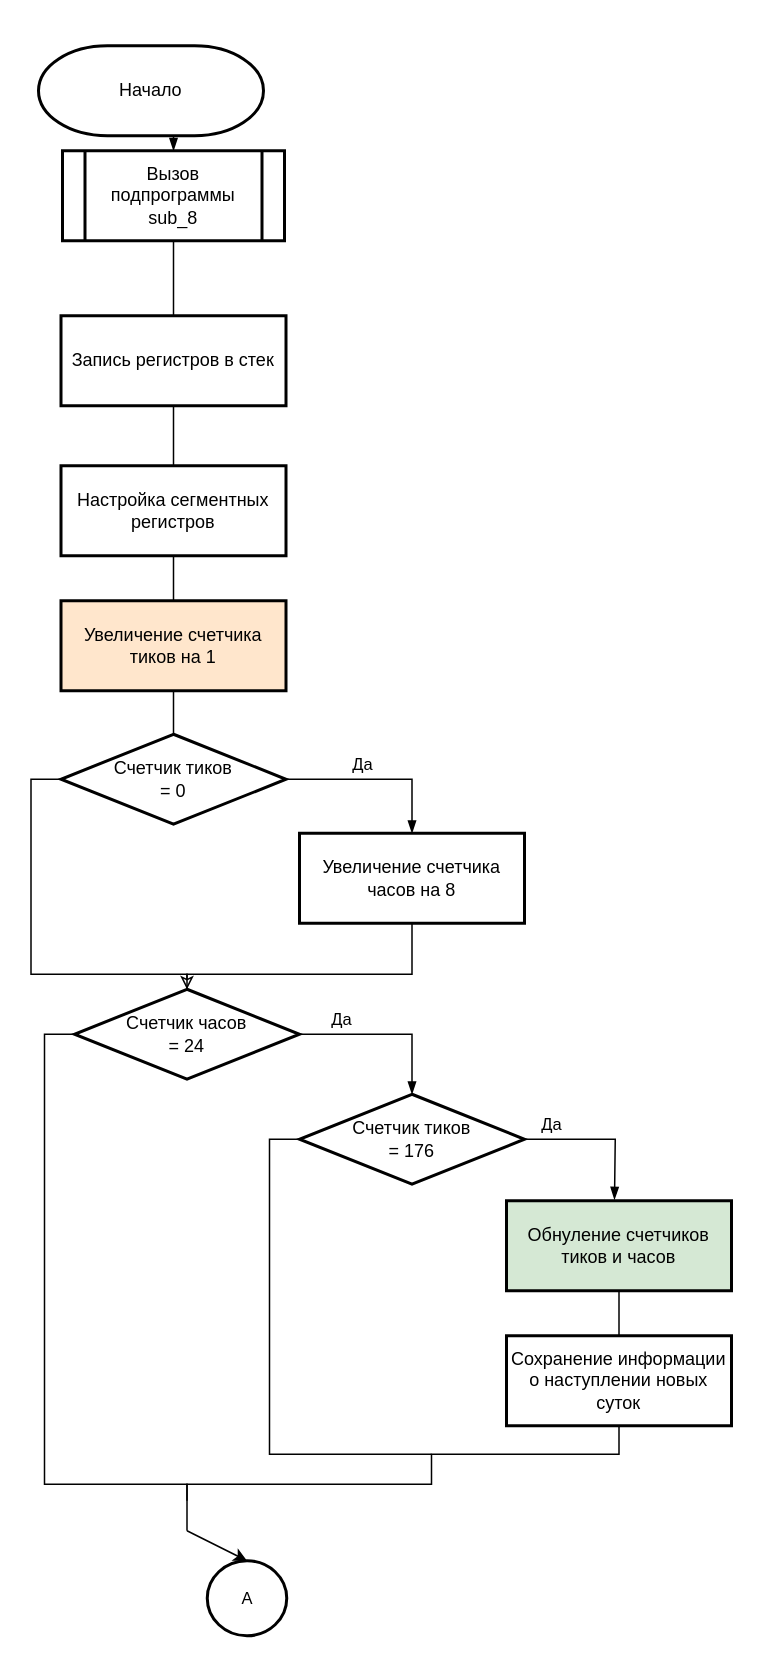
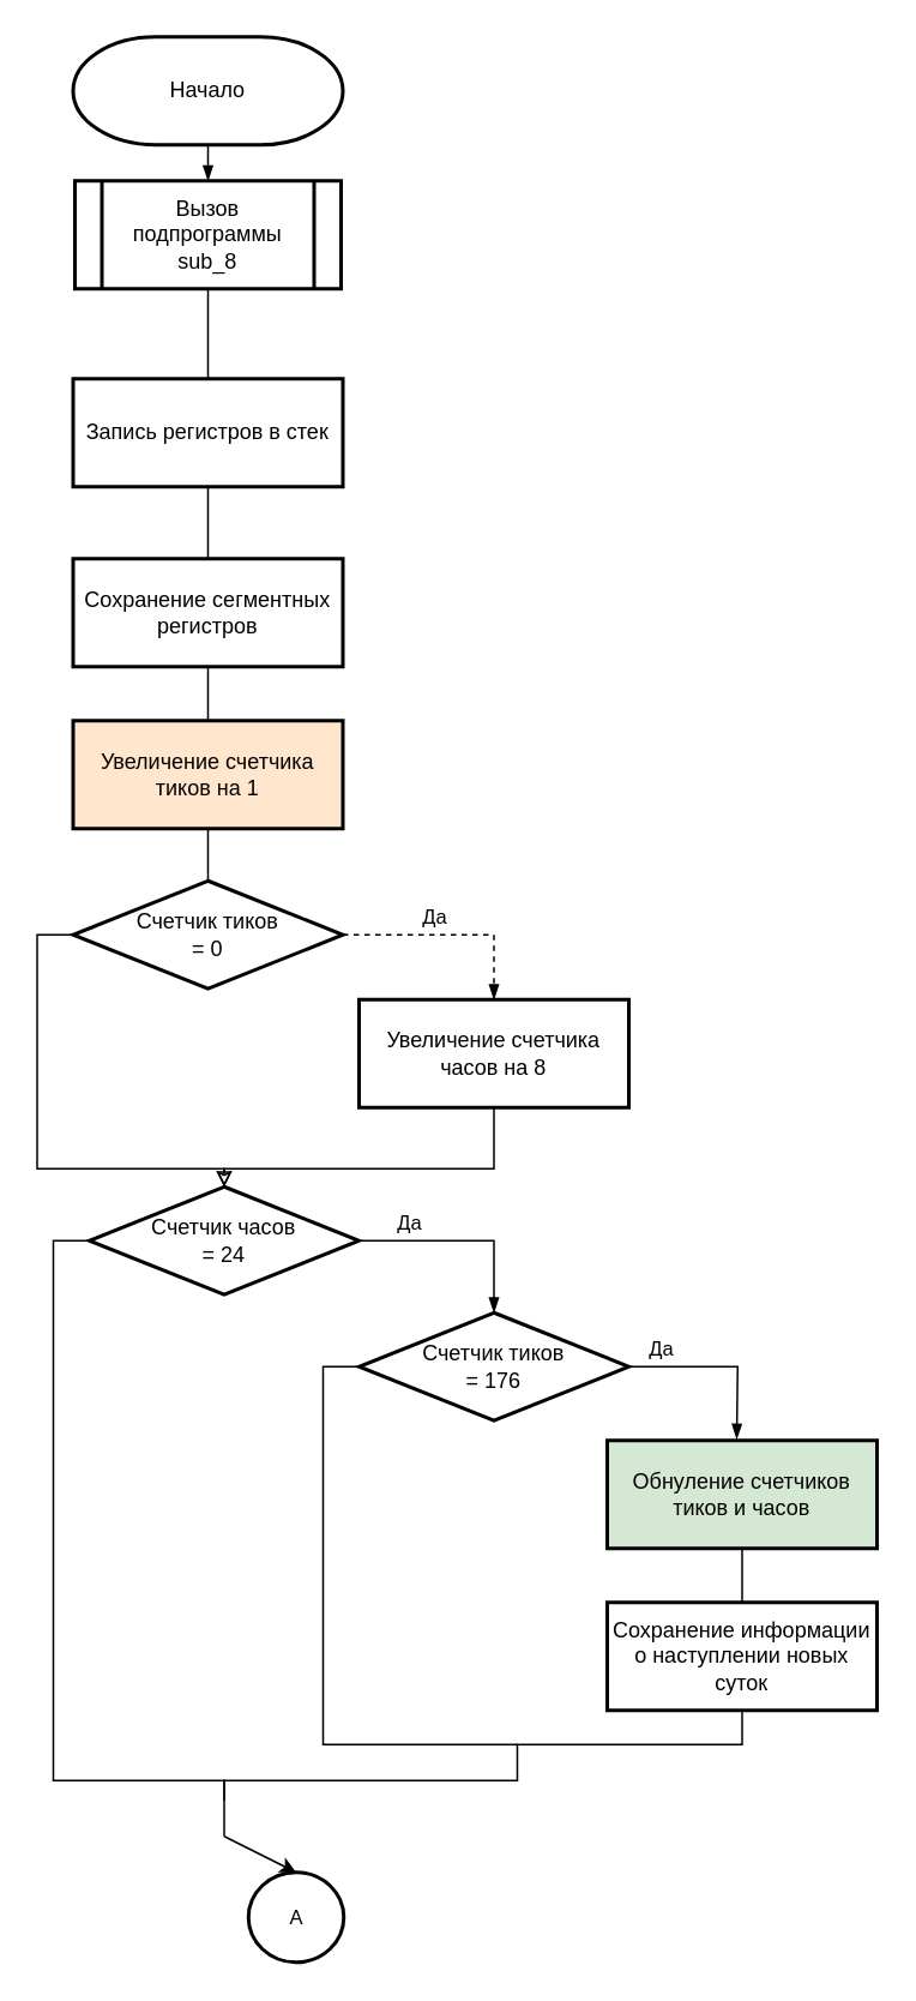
- <mxCell id="3" value="Начало" style="strokeWidth=2;html=1;shape=mxgraph.flowchart.terminator;whiteSpace=wrap;" parent="1" vertex="1"><mxGeometry x="25" y="30" width="150" height="60" as="geometry" /></mxCell>
+ <mxCell id="3" value="Начало" style="strokeWidth=2;html=1;shape=mxgraph.flowchart.terminator;whiteSpace=wrap;" parent="1" vertex="1"><mxGeometry x="40" y="20" width="150" height="60" as="geometry" /></mxCell>
- <mxCell id="7" value="Настройка сегментных регистров" style="rounded=0;whiteSpace=wrap;html=1;absoluteArcSize=1;arcSize=14;strokeWidth=2;" parent="1" vertex="1"><mxGeometry x="40" y="310" width="150" height="60" as="geometry" /></mxCell>
+ <mxCell id="7" value="Сохранение сегментных регистров" style="rounded=0;whiteSpace=wrap;html=1;absoluteArcSize=1;arcSize=14;strokeWidth=2;" parent="1" vertex="1"><mxGeometry x="40" y="310" width="150" height="60" as="geometry" /></mxCell>
- <mxCell id="12" value="Да" style="edgeStyle=orthogonalEdgeStyle;rounded=0;orthogonalLoop=1;jettySize=auto;html=1;exitX=1;exitY=0.5;exitDx=0;exitDy=0;exitPerimeter=0;entryX=0.5;entryY=0;entryDx=0;entryDy=0;endArrow=blockThin;endFill=1;fontSize=11;" parent="1" source="13" target="15" edge="1"><mxGeometry x="-0.148" y="10" relative="1" as="geometry"><mxPoint as="offset" /></mxGeometry></mxCell>
+ <mxCell id="12" value="Да" style="edgeStyle=orthogonalEdgeStyle;rounded=0;orthogonalLoop=1;jettySize=auto;html=1;exitX=1;exitY=0.5;exitDx=0;exitDy=0;exitPerimeter=0;entryX=0.5;entryY=0;entryDx=0;entryDy=0;endArrow=blockThin;endFill=1;fontSize=11;dashed=1;" parent="1" source="13" target="15" edge="1"><mxGeometry x="-0.148" y="10" relative="1" as="geometry"><mxPoint as="offset" /></mxGeometry></mxCell>
- <mxCell id="14" style="edgeStyle=orthogonalEdgeStyle;rounded=0;orthogonalLoop=1;jettySize=auto;html=1;exitX=0.5;exitY=1;exitDx=0;exitDy=0;entryX=0.5;entryY=0;entryDx=0;entryDy=0;entryPerimeter=0;endArrow=none;endFill=0;fontSize=11;" parent="1" source="15" target="18" edge="1"><mxGeometry relative="1" as="geometry"><Array as="points"><mxPoint x="274" y="649" /><mxPoint x="124" y="649" /></Array></mxGeometry></mxCell>
+ <mxCell id="14" style="edgeStyle=orthogonalEdgeStyle;rounded=0;orthogonalLoop=1;jettySize=auto;html=1;exitX=0.5;exitY=1;exitDx=0;exitDy=0;entryX=0.5;entryY=0;entryDx=0;entryDy=0;entryPerimeter=0;endArrow=block;endFill=0;fontSize=11;" parent="1" source="15" target="18" edge="1"><mxGeometry relative="1" as="geometry"><Array as="points"><mxPoint x="274" y="649" /><mxPoint x="124" y="649" /></Array></mxGeometry></mxCell>
